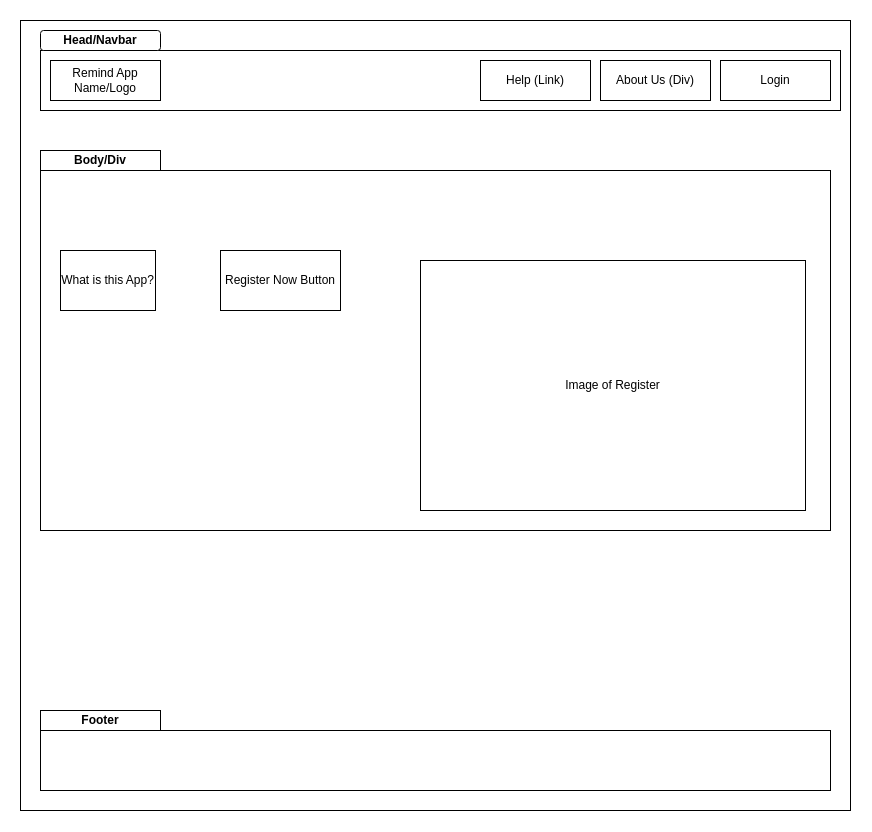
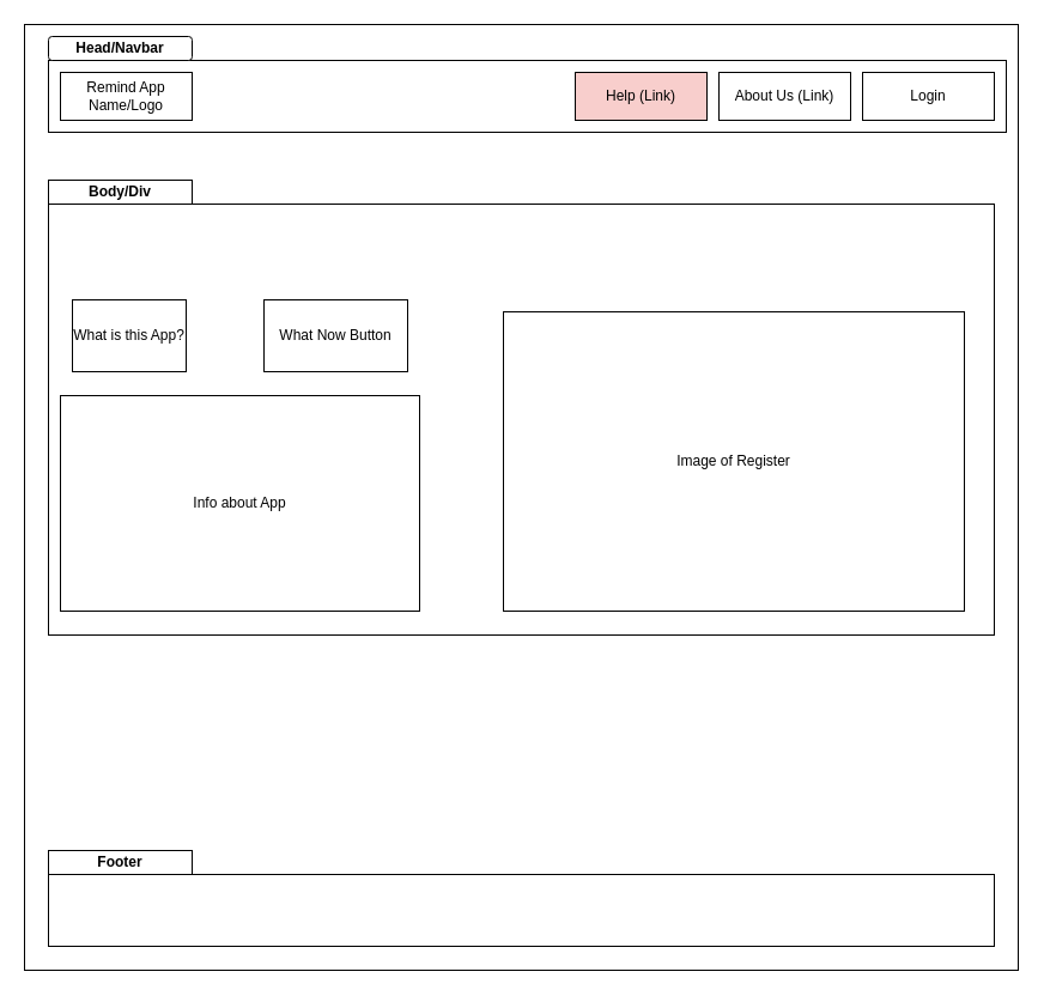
- <mxCell id="16" value="Help&amp;nbsp;(Link)" style="rounded=0;whiteSpace=wrap;html=1;" vertex="1" parent="1"><mxGeometry x="480" y="60" width="110" height="40" as="geometry" /></mxCell>
+ <mxCell id="16" value="Help&amp;nbsp;(Link)" style="rounded=0;whiteSpace=wrap;html=1;fillColor=#f8cecc;" vertex="1" parent="1"><mxGeometry x="480" y="60" width="110" height="40" as="geometry" /></mxCell>
- <mxCell id="10" value="About Us&amp;nbsp;(Div)" style="rounded=0;whiteSpace=wrap;html=1;" parent="1" vertex="1"><mxGeometry x="600" y="60" width="110" height="40" as="geometry" /></mxCell>
+ <mxCell id="10" value="About Us&amp;nbsp;(Link)" style="rounded=0;whiteSpace=wrap;html=1;" parent="1" vertex="1"><mxGeometry x="600" y="60" width="110" height="40" as="geometry" /></mxCell>
- <mxCell id="9" value="Register Now Button" style="rounded=0;whiteSpace=wrap;html=1;" parent="1" vertex="1"><mxGeometry x="220" y="250" width="120" height="60" as="geometry" /></mxCell>
+ <mxCell id="9" value="What Now Button" style="rounded=0;whiteSpace=wrap;html=1;" parent="1" vertex="1"><mxGeometry x="220" y="250" width="120" height="60" as="geometry" /></mxCell>
+ <mxCell id="7" value="Info about App" style="rounded=0;whiteSpace=wrap;html=1;" parent="1" vertex="1"><mxGeometry x="50" y="330" width="300" height="180" as="geometry" /></mxCell>
